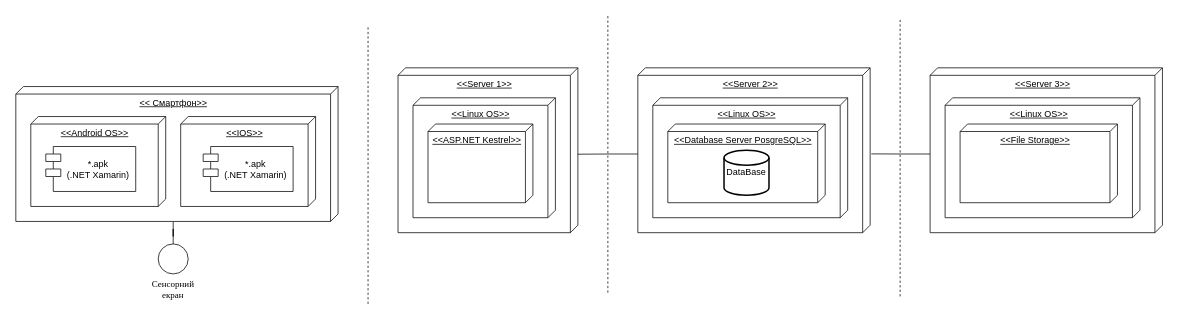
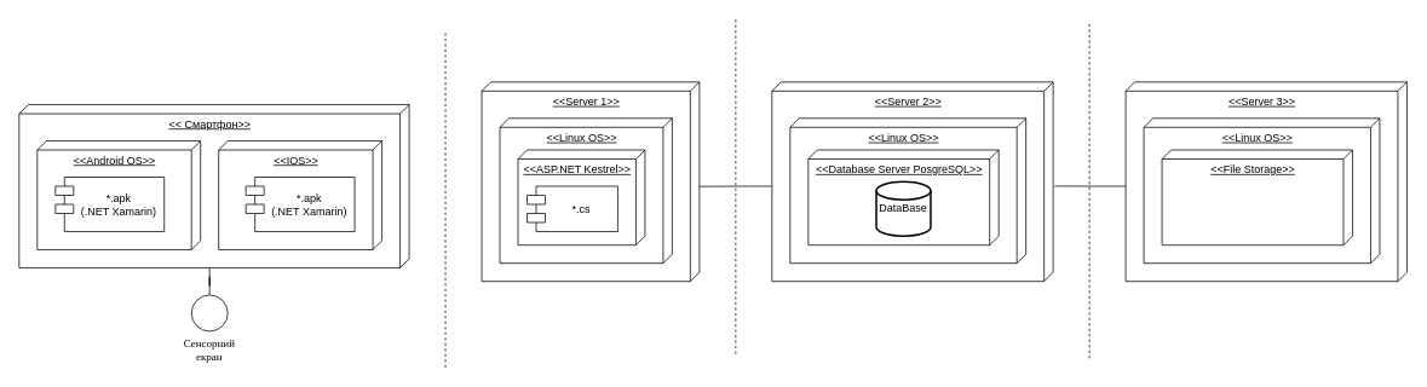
+ <mxCell id="12" value="*.cs" style="shape=module;align=center;spacingLeft=20;align=center;verticalAlign=middle;" vertex="1" parent="1"><mxGeometry x="580" y="205" width="100" height="50" as="geometry" /></mxCell>
